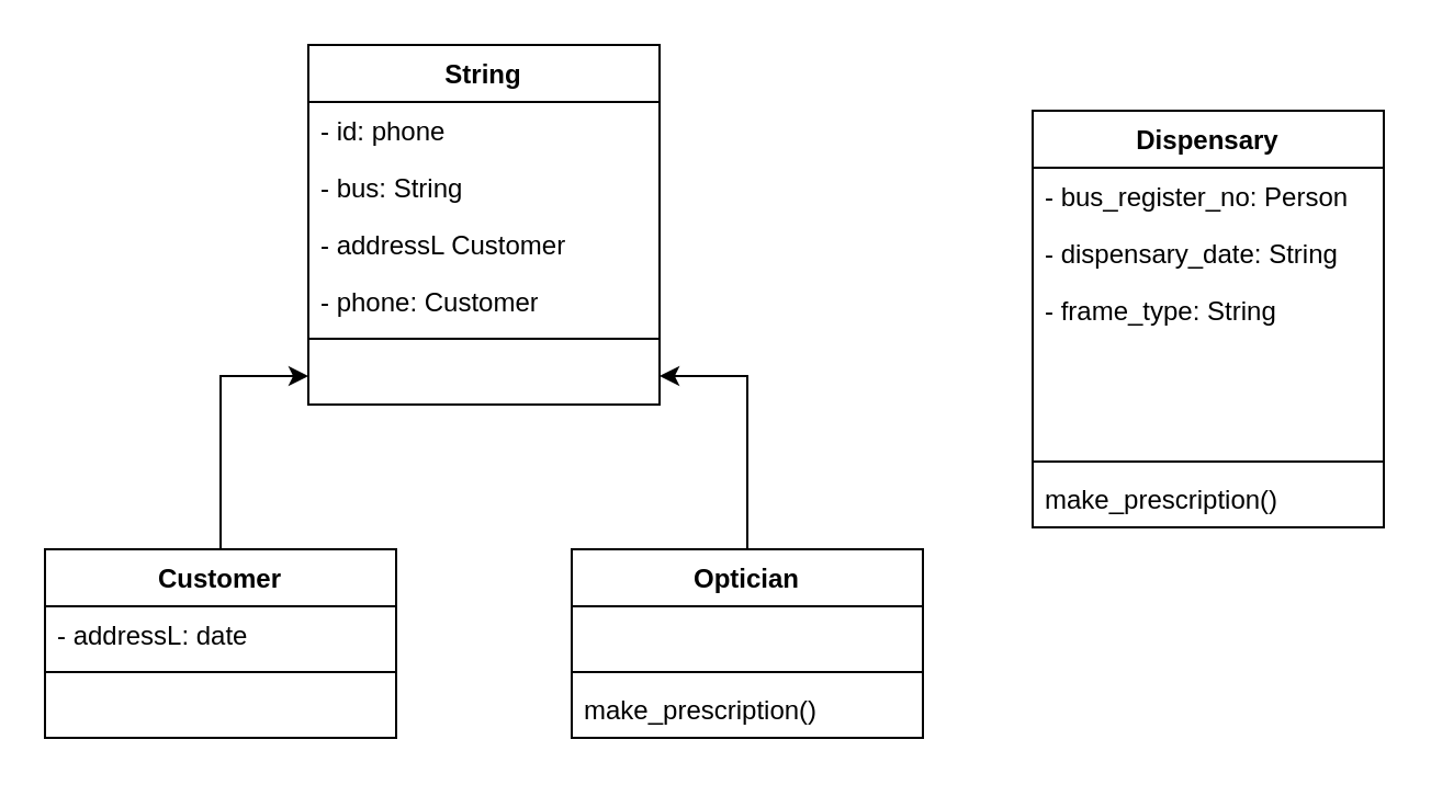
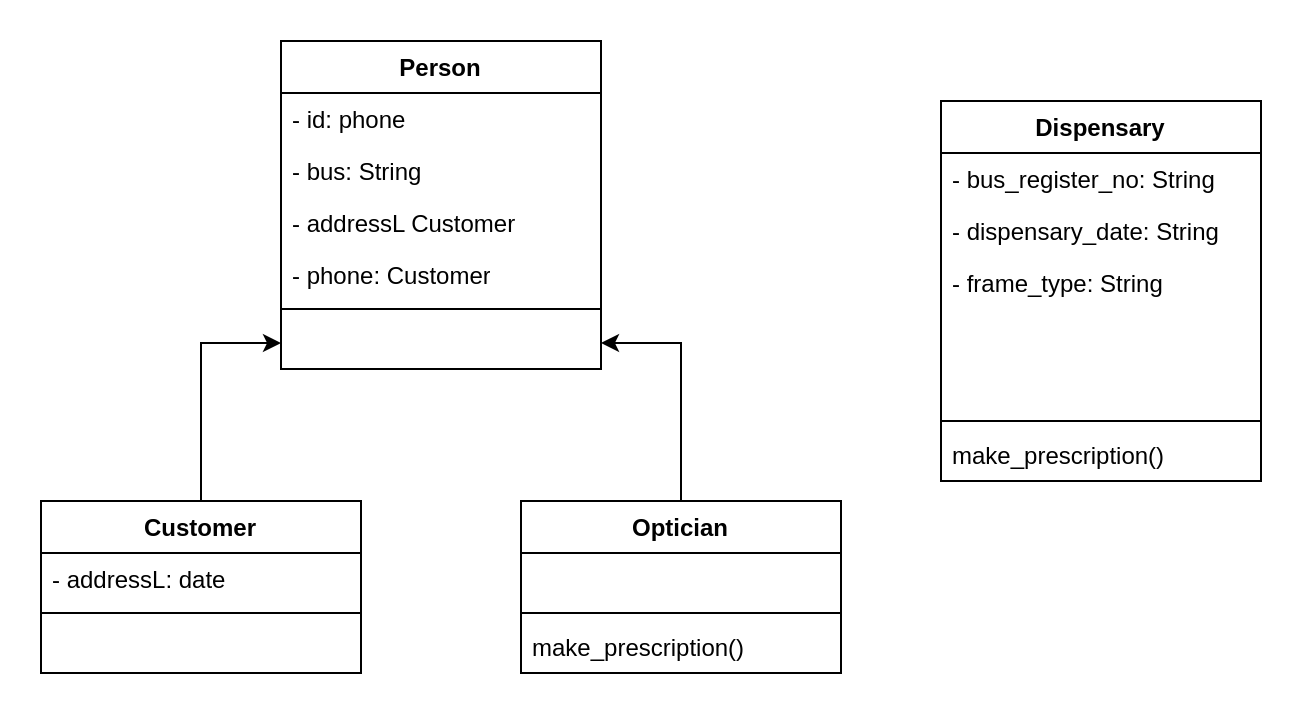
- <mxCell id="2" value="String" style="swimlane;fontStyle=1;align=center;verticalAlign=top;childLayout=stackLayout;horizontal=1;startSize=26;horizontalStack=0;resizeParent=1;resizeParentMax=0;resizeLast=0;collapsible=1;marginBottom=0;whiteSpace=wrap;html=1;" vertex="1" parent="1"><mxGeometry x="140" y="20" width="160" height="164" as="geometry" /></mxCell>
+ <mxCell id="2" value="Person" style="swimlane;fontStyle=1;align=center;verticalAlign=top;childLayout=stackLayout;horizontal=1;startSize=26;horizontalStack=0;resizeParent=1;resizeParentMax=0;resizeLast=0;collapsible=1;marginBottom=0;whiteSpace=wrap;html=1;" vertex="1" parent="1"><mxGeometry x="140" y="20" width="160" height="164" as="geometry" /></mxCell>
- <mxCell id="20" value="-&amp;nbsp;bus_register_no: Person" style="text;strokeColor=none;fillColor=none;align=left;verticalAlign=top;spacingLeft=4;spacingRight=4;overflow=hidden;rotatable=0;points=[[0,0.5],[1,0.5]];portConstraint=eastwest;whiteSpace=wrap;html=1;" vertex="1" parent="19"><mxGeometry y="26" width="160" height="26" as="geometry" /></mxCell>
+ <mxCell id="20" value="-&amp;nbsp;bus_register_no: String" style="text;strokeColor=none;fillColor=none;align=left;verticalAlign=top;spacingLeft=4;spacingRight=4;overflow=hidden;rotatable=0;points=[[0,0.5],[1,0.5]];portConstraint=eastwest;whiteSpace=wrap;html=1;" vertex="1" parent="19"><mxGeometry y="26" width="160" height="26" as="geometry" /></mxCell>
